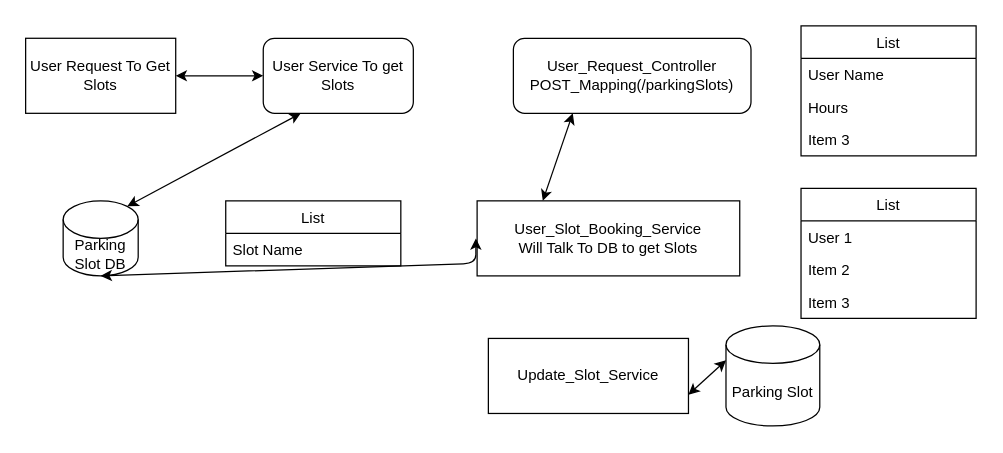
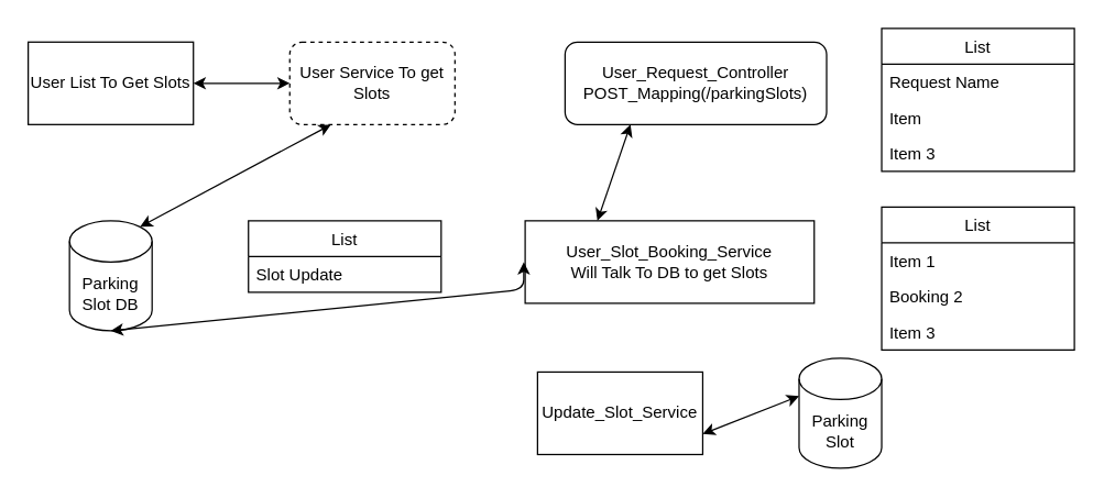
- <mxCell id="12" value="User Name" style="text;strokeColor=none;fillColor=none;align=left;verticalAlign=top;spacingLeft=4;spacingRight=4;overflow=hidden;rotatable=0;points=[[0,0.5],[1,0.5]];portConstraint=eastwest;" vertex="1" parent="11"><mxGeometry y="26" width="140" height="26" as="geometry" /></mxCell>
+ <mxCell id="12" value="Request Name" style="text;strokeColor=none;fillColor=none;align=left;verticalAlign=top;spacingLeft=4;spacingRight=4;overflow=hidden;rotatable=0;points=[[0,0.5],[1,0.5]];portConstraint=eastwest;" vertex="1" parent="11"><mxGeometry y="26" width="140" height="26" as="geometry" /></mxCell>
- <mxCell id="2" value="User Request To Get Slots" style="rounded=0;whiteSpace=wrap;html=1;" vertex="1" parent="1"><mxGeometry x="20" y="30" width="120" height="60" as="geometry" /></mxCell>
+ <mxCell id="2" value="User List To Get Slots" style="rounded=0;whiteSpace=wrap;html=1;" vertex="1" parent="1"><mxGeometry x="20" y="30" width="120" height="60" as="geometry" /></mxCell>
- <mxCell id="5" value="User Service To get Slots" style="rounded=1;whiteSpace=wrap;html=1;" vertex="1" parent="1"><mxGeometry x="210" y="30" width="120" height="60" as="geometry" /></mxCell>
+ <mxCell id="5" value="User Service To get Slots" style="rounded=1;whiteSpace=wrap;html=1;dashed=1;" vertex="1" parent="1"><mxGeometry x="210" y="30" width="120" height="60" as="geometry" /></mxCell>
- <mxCell id="13" value="Hours" style="text;strokeColor=none;fillColor=none;align=left;verticalAlign=top;spacingLeft=4;spacingRight=4;overflow=hidden;rotatable=0;points=[[0,0.5],[1,0.5]];portConstraint=eastwest;" vertex="1" parent="11"><mxGeometry y="52" width="140" height="26" as="geometry" /></mxCell>
+ <mxCell id="13" value="Item" style="text;strokeColor=none;fillColor=none;align=left;verticalAlign=top;spacingLeft=4;spacingRight=4;overflow=hidden;rotatable=0;points=[[0,0.5],[1,0.5]];portConstraint=eastwest;" vertex="1" parent="11"><mxGeometry y="52" width="140" height="26" as="geometry" /></mxCell>
- <mxCell id="3" value="Parking Slot DB" style="shape=cylinder3;whiteSpace=wrap;html=1;boundedLbl=1;backgroundOutline=1;size=15;" vertex="1" parent="1"><mxGeometry x="50" y="160" width="60" height="60" as="geometry" /></mxCell>
+ <mxCell id="3" value="Parking Slot DB" style="shape=cylinder3;whiteSpace=wrap;html=1;boundedLbl=1;backgroundOutline=1;size=15;" vertex="1" parent="1"><mxGeometry x="50" y="160" width="60" height="80" as="geometry" /></mxCell>
- <mxCell id="17" value="User 1" style="text;strokeColor=none;fillColor=none;align=left;verticalAlign=top;spacingLeft=4;spacingRight=4;overflow=hidden;rotatable=0;points=[[0,0.5],[1,0.5]];portConstraint=eastwest;" vertex="1" parent="16"><mxGeometry y="26" width="140" height="26" as="geometry" /></mxCell>
+ <mxCell id="17" value="Item 1" style="text;strokeColor=none;fillColor=none;align=left;verticalAlign=top;spacingLeft=4;spacingRight=4;overflow=hidden;rotatable=0;points=[[0,0.5],[1,0.5]];portConstraint=eastwest;" vertex="1" parent="16"><mxGeometry y="26" width="140" height="26" as="geometry" /></mxCell>
- <mxCell id="8" value="Slot Name" style="text;strokeColor=none;fillColor=none;align=left;verticalAlign=top;spacingLeft=4;spacingRight=4;overflow=hidden;rotatable=0;points=[[0,0.5],[1,0.5]];portConstraint=eastwest;" vertex="1" parent="7"><mxGeometry y="26" width="140" height="26" as="geometry" /></mxCell>
+ <mxCell id="8" value="Slot Update" style="text;strokeColor=none;fillColor=none;align=left;verticalAlign=top;spacingLeft=4;spacingRight=4;overflow=hidden;rotatable=0;points=[[0,0.5],[1,0.5]];portConstraint=eastwest;" vertex="1" parent="7"><mxGeometry y="26" width="140" height="26" as="geometry" /></mxCell>
- <mxCell id="18" value="Item 2" style="text;strokeColor=none;fillColor=none;align=left;verticalAlign=top;spacingLeft=4;spacingRight=4;overflow=hidden;rotatable=0;points=[[0,0.5],[1,0.5]];portConstraint=eastwest;" vertex="1" parent="16"><mxGeometry y="52" width="140" height="26" as="geometry" /></mxCell>
+ <mxCell id="18" value="Booking 2" style="text;strokeColor=none;fillColor=none;align=left;verticalAlign=top;spacingLeft=4;spacingRight=4;overflow=hidden;rotatable=0;points=[[0,0.5],[1,0.5]];portConstraint=eastwest;" vertex="1" parent="16"><mxGeometry y="52" width="140" height="26" as="geometry" /></mxCell>
- <mxCell id="21" value="Update_Slot_Service" style="rounded=0;whiteSpace=wrap;html=1;" vertex="1" parent="1"><mxGeometry x="390" y="270" width="160" height="60" as="geometry" /></mxCell>
+ <mxCell id="21" value="Update_Slot_Service" style="rounded=0;whiteSpace=wrap;html=1;" vertex="1" parent="1"><mxGeometry x="390" y="270" width="120" height="60" as="geometry" /></mxCell>
- <mxCell id="22" value="Parking Slot" style="shape=cylinder3;whiteSpace=wrap;html=1;boundedLbl=1;backgroundOutline=1;size=15;" vertex="1" parent="1"><mxGeometry x="580" y="260" width="75" height="80" as="geometry" /></mxCell>
+ <mxCell id="22" value="Parking Slot" style="shape=cylinder3;whiteSpace=wrap;html=1;boundedLbl=1;backgroundOutline=1;size=15;" vertex="1" parent="1"><mxGeometry x="580" y="260" width="60" height="80" as="geometry" /></mxCell>
